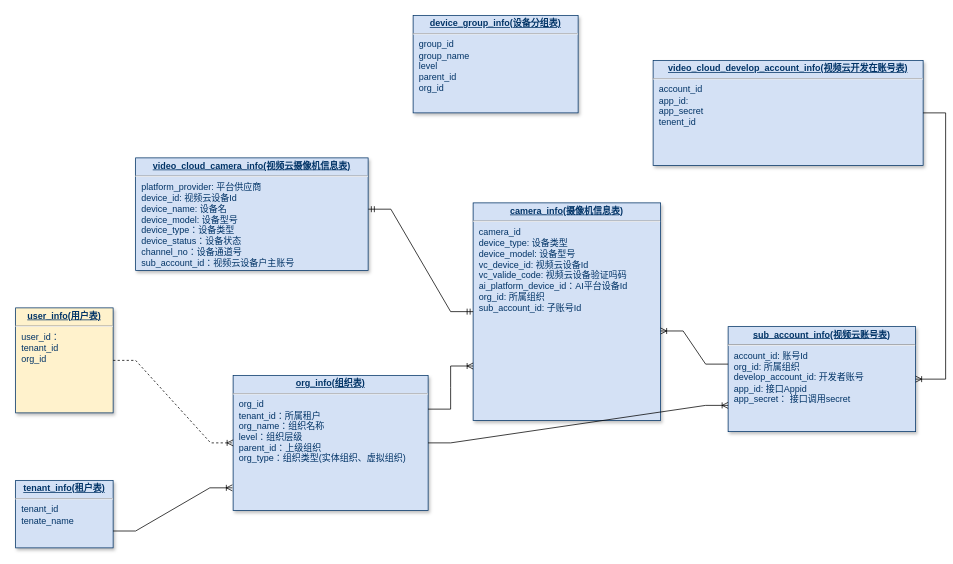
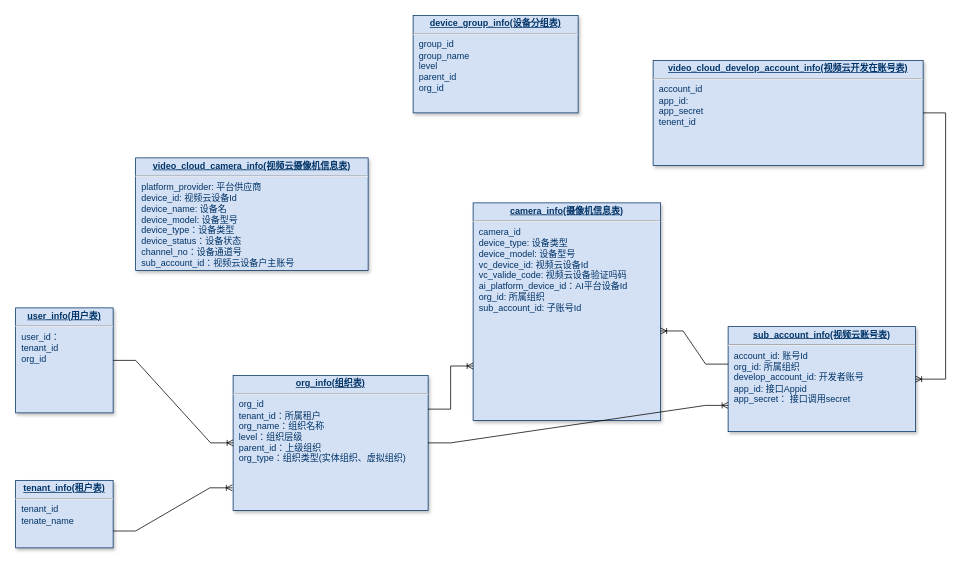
- <mxCell id="10" value="" style="edgeStyle=entityRelationEdgeStyle;fontSize=12;html=1;endArrow=ERmandOne;startArrow=ERmandOne;rounded=0;exitX=1.001;exitY=0.456;exitDx=0;exitDy=0;exitPerimeter=0;" parent="1" source="9" target="4" edge="1"><mxGeometry width="100" height="100" relative="1" as="geometry"><mxPoint x="650" y="740" as="sourcePoint" /><mxPoint x="750" y="640" as="targetPoint" /></mxGeometry></mxCell>
- <mxCell id="7" value="&lt;p style=&quot;margin: 0px; margin-top: 4px; text-align: center; text-decoration: underline;&quot;&gt;&lt;strong&gt;user_info(用户表)&lt;/strong&gt;&lt;/p&gt;&lt;hr&gt;&lt;p style=&quot;margin: 0px; margin-left: 8px;&quot;&gt;&lt;span style=&quot;background-color: initial;&quot;&gt;user_id：&lt;/span&gt;&lt;br&gt;&lt;/p&gt;&lt;p style=&quot;margin: 0px; margin-left: 8px;&quot;&gt;tenant_id&lt;/p&gt;&lt;p style=&quot;margin: 0px; margin-left: 8px;&quot;&gt;&lt;span style=&quot;background-color: initial;&quot;&gt;org_id&lt;/span&gt;&lt;/p&gt;" style="verticalAlign=top;align=left;overflow=fill;fontSize=12;fontFamily=Helvetica;html=1;strokeColor=#003366;shadow=1;fillColor=#fff2cc;fontColor=#003366;" parent="1" vertex="1"><mxGeometry x="20" y="410" width="130" height="140" as="geometry" /></mxCell>
+ <mxCell id="7" value="&lt;p style=&quot;margin: 0px; margin-top: 4px; text-align: center; text-decoration: underline;&quot;&gt;&lt;strong&gt;user_info(用户表)&lt;/strong&gt;&lt;/p&gt;&lt;hr&gt;&lt;p style=&quot;margin: 0px; margin-left: 8px;&quot;&gt;&lt;span style=&quot;background-color: initial;&quot;&gt;user_id：&lt;/span&gt;&lt;br&gt;&lt;/p&gt;&lt;p style=&quot;margin: 0px; margin-left: 8px;&quot;&gt;tenant_id&lt;/p&gt;&lt;p style=&quot;margin: 0px; margin-left: 8px;&quot;&gt;&lt;span style=&quot;background-color: initial;&quot;&gt;org_id&lt;/span&gt;&lt;/p&gt;" style="verticalAlign=top;align=left;overflow=fill;fontSize=12;fontFamily=Helvetica;html=1;strokeColor=#003366;shadow=1;fillColor=#D4E1F5;fontColor=#003366" parent="1" vertex="1"><mxGeometry x="20" y="410" width="130" height="140" as="geometry" /></mxCell>
- <mxCell id="15" value="" style="edgeStyle=entityRelationEdgeStyle;fontSize=12;html=1;endArrow=ERoneToMany;rounded=0;fontColor=#000000;exitX=1;exitY=0.5;exitDx=0;exitDy=0;entryX=0;entryY=0.5;entryDx=0;entryDy=0;dashed=1;" parent="1" source="7" target="2" edge="1"><mxGeometry width="100" height="100" relative="1" as="geometry"><mxPoint x="510" y="675" as="sourcePoint" /><mxPoint x="610" y="480" as="targetPoint" /></mxGeometry></mxCell>
+ <mxCell id="15" value="" style="edgeStyle=entityRelationEdgeStyle;fontSize=12;html=1;endArrow=ERoneToMany;rounded=0;fontColor=#000000;exitX=1;exitY=0.5;exitDx=0;exitDy=0;entryX=0;entryY=0.5;entryDx=0;entryDy=0;" parent="1" source="7" target="2" edge="1"><mxGeometry width="100" height="100" relative="1" as="geometry"><mxPoint x="510" y="675" as="sourcePoint" /><mxPoint x="610" y="480" as="targetPoint" /></mxGeometry></mxCell>
